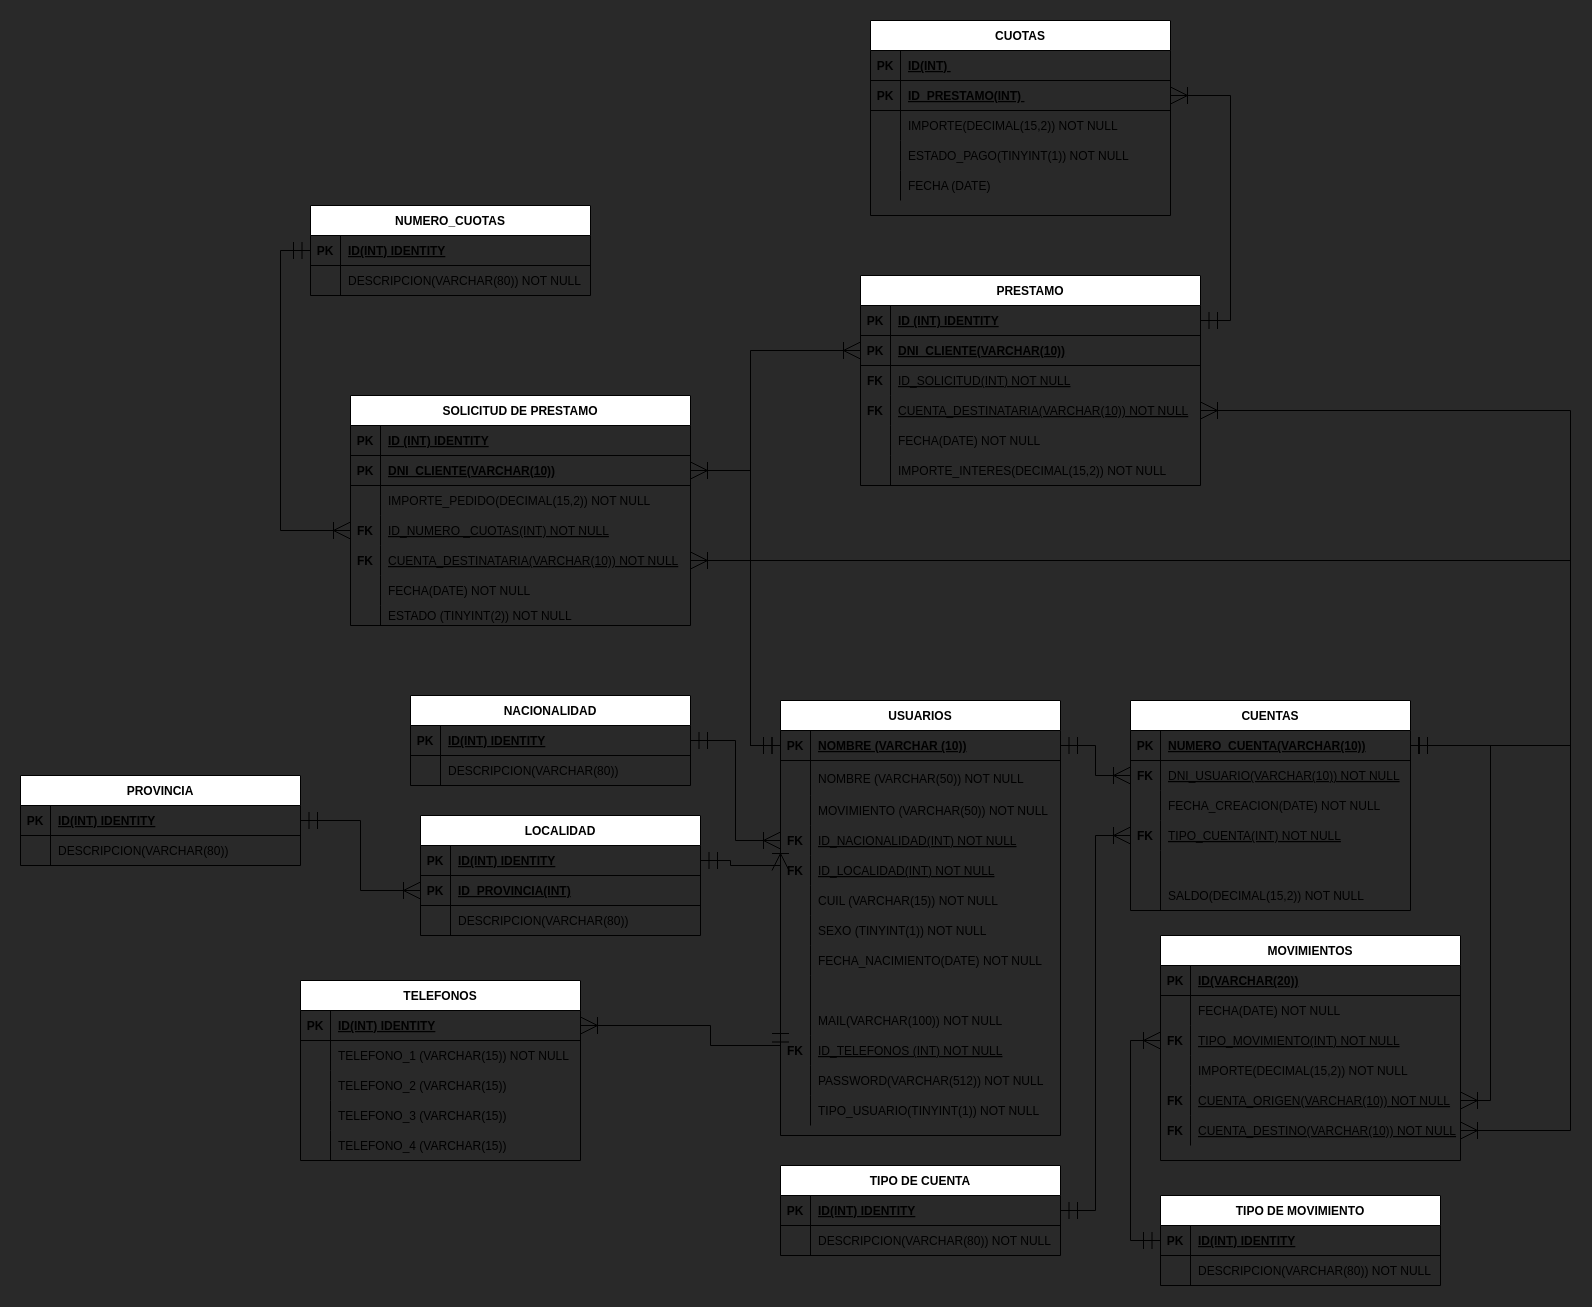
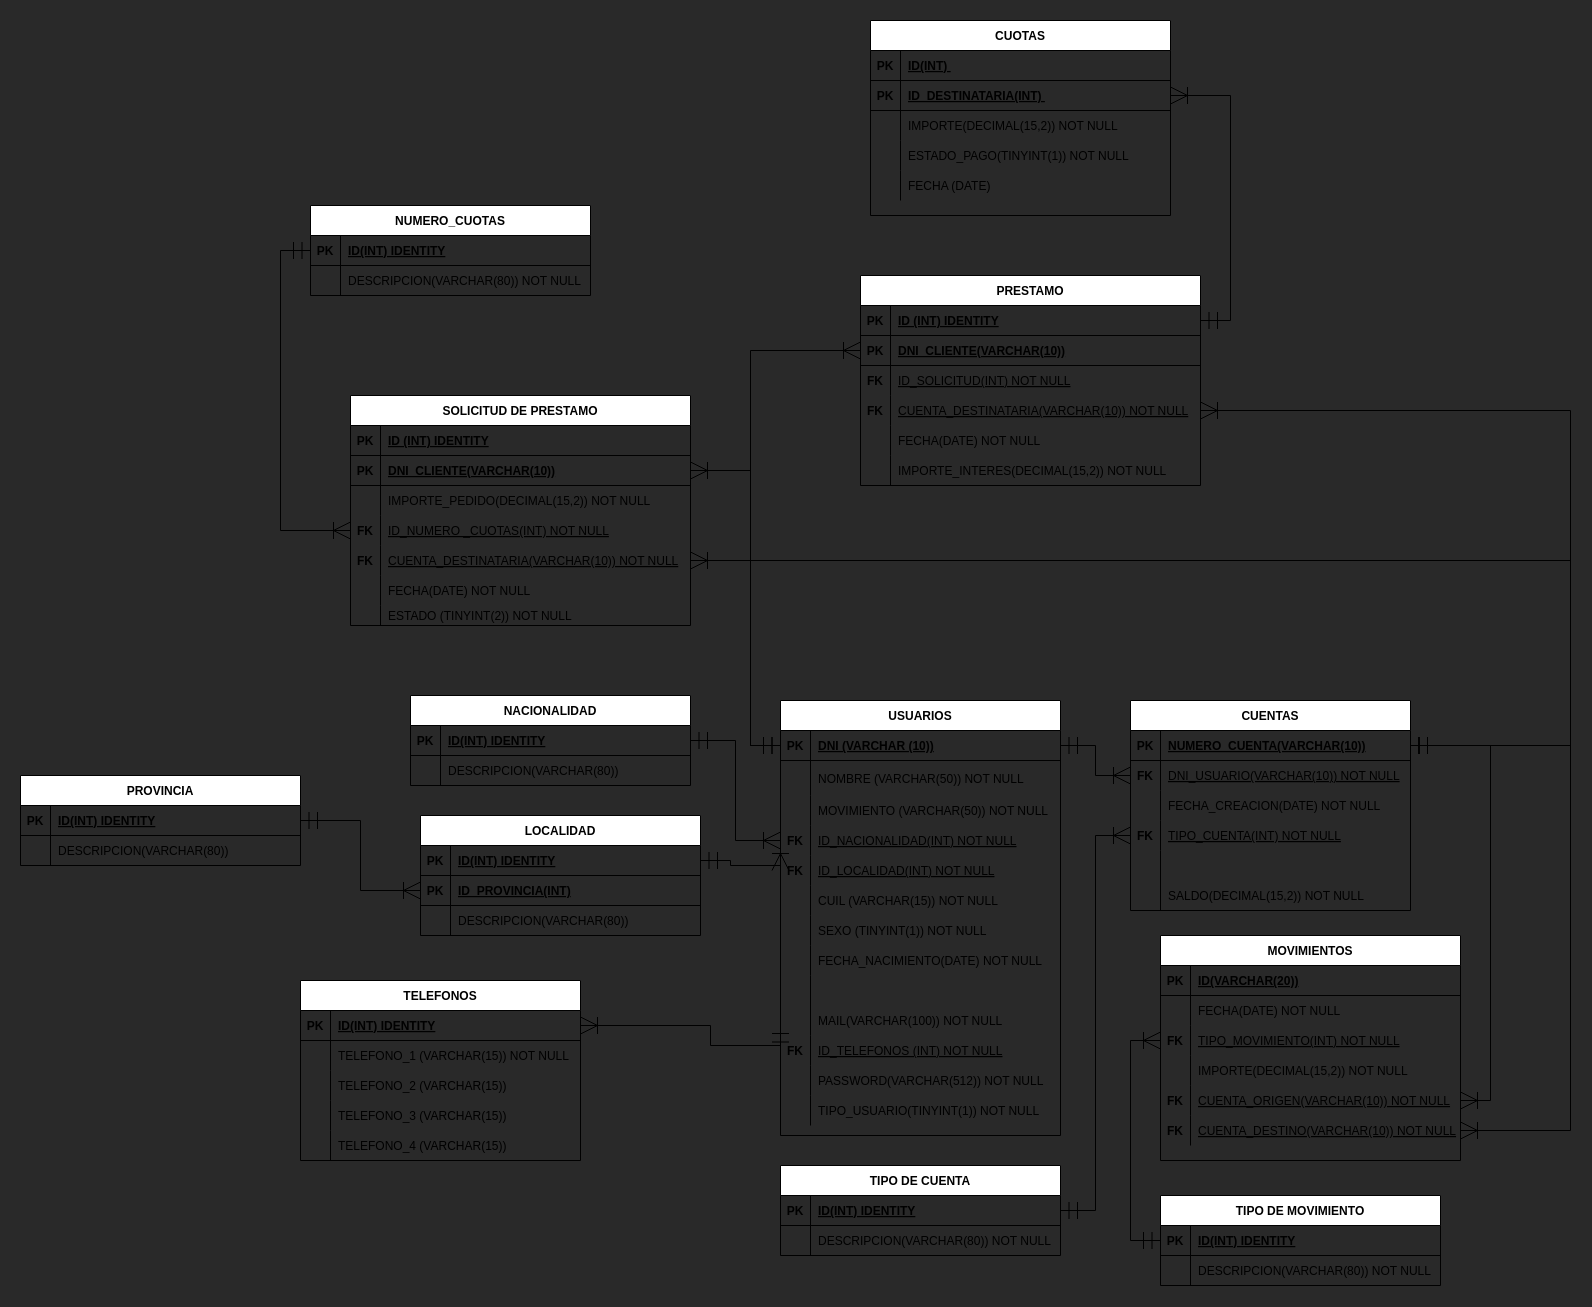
- <mxCell id="125" value="ID_PRESTAMO(INT) " style="shape=partialRectangle;overflow=hidden;connectable=0;fillColor=none;top=0;left=0;bottom=0;right=0;align=left;spacingLeft=6;fontStyle=5;" parent="123" vertex="1"><mxGeometry x="30" width="270" height="30" as="geometry"><mxRectangle width="270" height="30" as="alternateBounds" /></mxGeometry></mxCell>
+ <mxCell id="125" value="ID_DESTINATARIA(INT) " style="shape=partialRectangle;overflow=hidden;connectable=0;fillColor=none;top=0;left=0;bottom=0;right=0;align=left;spacingLeft=6;fontStyle=5;" parent="123" vertex="1"><mxGeometry x="30" width="270" height="30" as="geometry"><mxRectangle width="270" height="30" as="alternateBounds" /></mxGeometry></mxCell>
- <mxCell id="45" value="NOMBRE (VARCHAR (10))" style="shape=partialRectangle;overflow=hidden;connectable=0;fillColor=none;top=0;left=0;bottom=0;right=0;align=left;spacingLeft=6;fontStyle=5;" parent="43" vertex="1"><mxGeometry x="30" width="250" height="30" as="geometry"><mxRectangle width="250" height="30" as="alternateBounds" /></mxGeometry></mxCell>
+ <mxCell id="45" value="DNI (VARCHAR (10))" style="shape=partialRectangle;overflow=hidden;connectable=0;fillColor=none;top=0;left=0;bottom=0;right=0;align=left;spacingLeft=6;fontStyle=5;" parent="43" vertex="1"><mxGeometry x="30" width="250" height="30" as="geometry"><mxRectangle width="250" height="30" as="alternateBounds" /></mxGeometry></mxCell>
